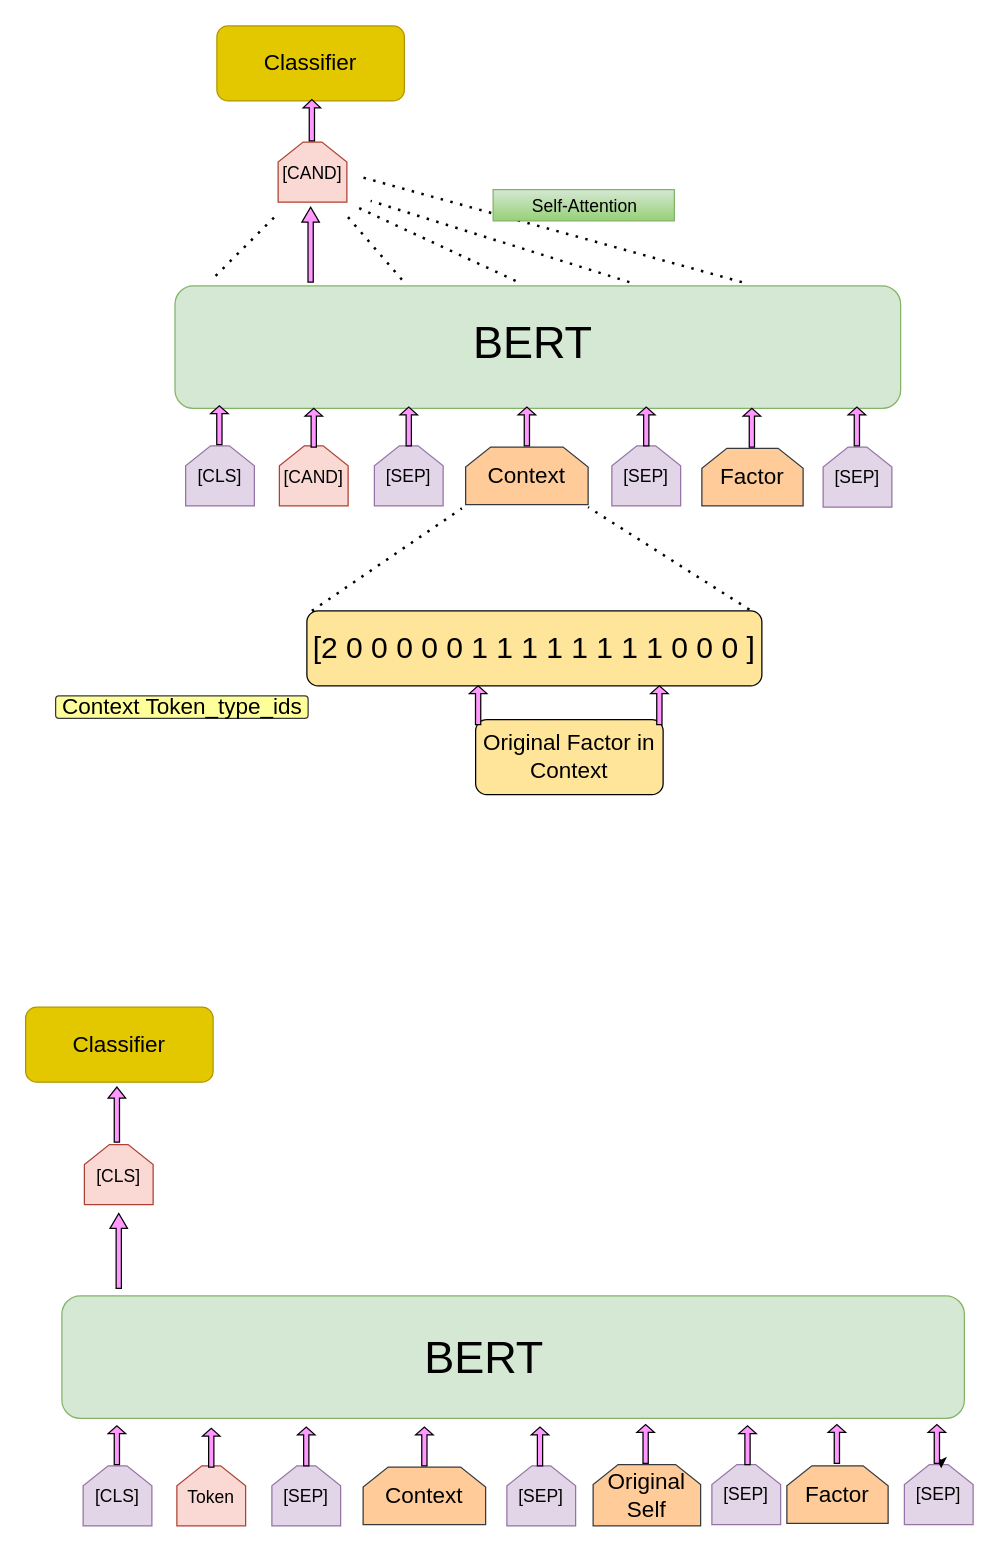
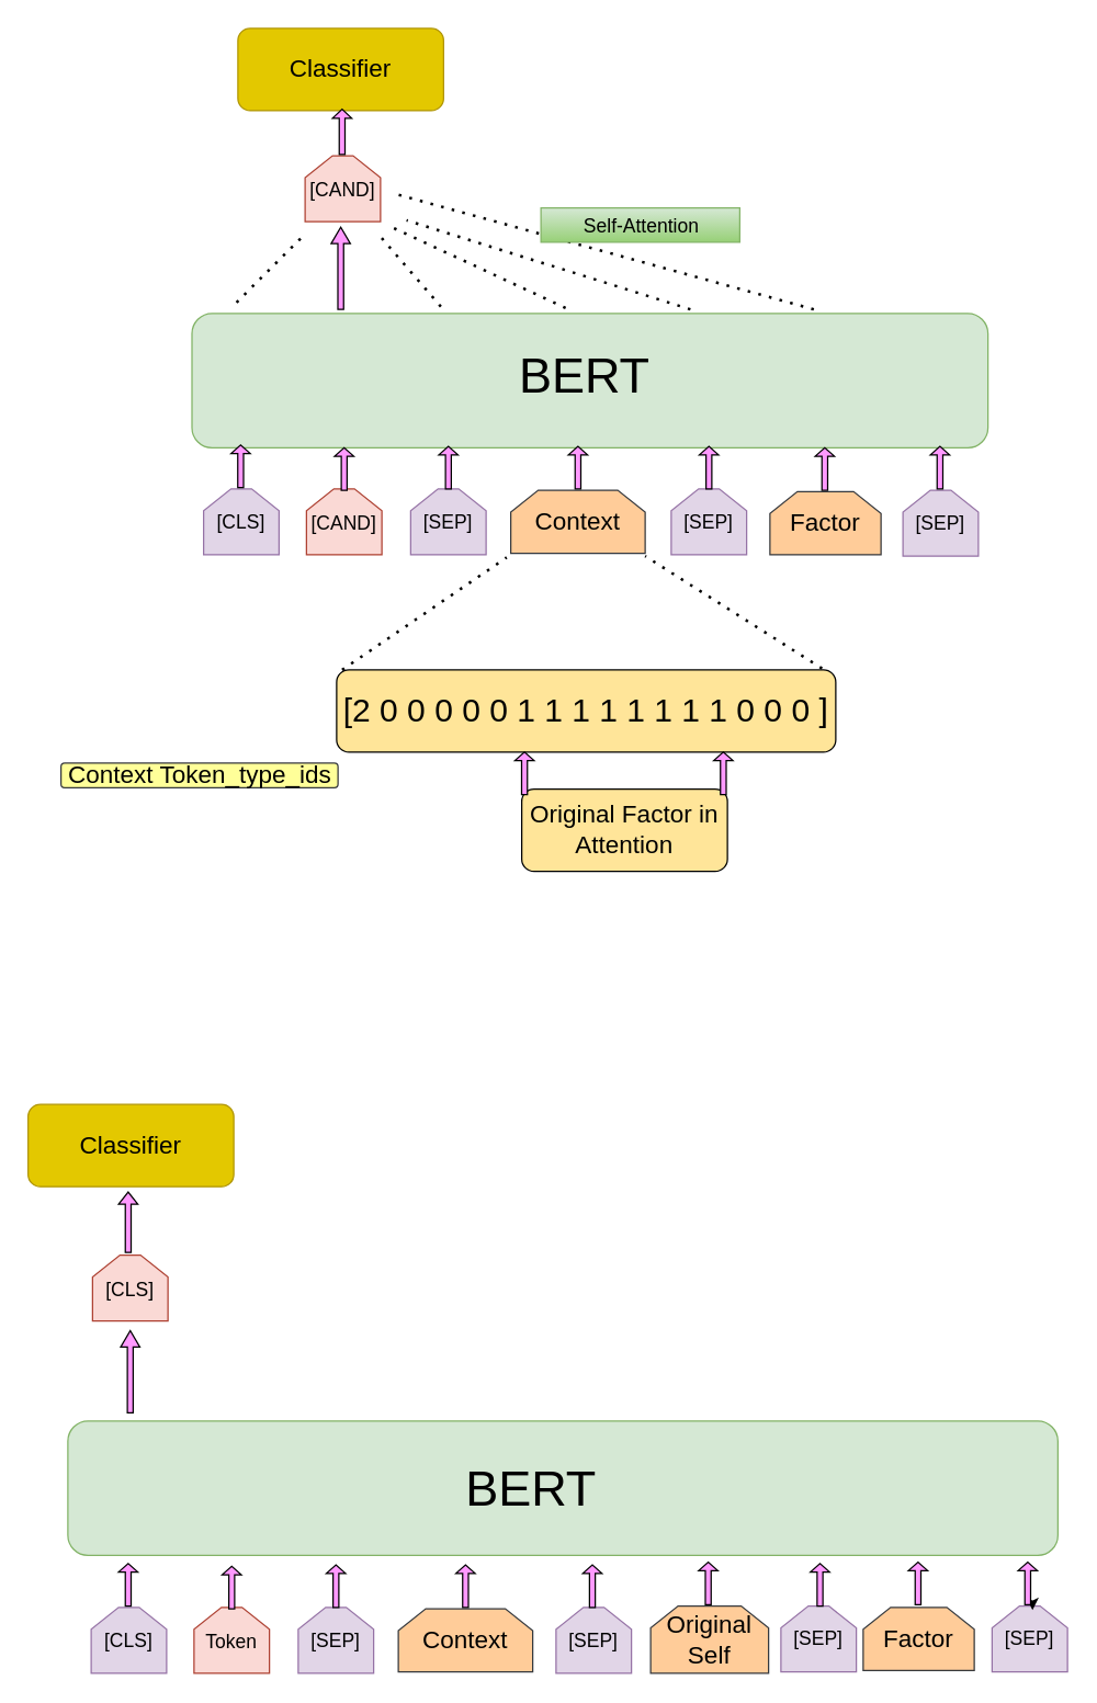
- <mxCell id="28" value="&lt;font style=&quot;font-size: 18px&quot;&gt;Original Factor in Context&lt;/font&gt;" style="rounded=1;whiteSpace=wrap;html=1;fillColor=#FFE599;" vertex="1" parent="1"><mxGeometry x="380" y="575" width="150" height="60" as="geometry" /></mxCell>
+ <mxCell id="28" value="&lt;font style=&quot;font-size: 18px&quot;&gt;Original Factor in Attention&lt;/font&gt;" style="rounded=1;whiteSpace=wrap;html=1;fillColor=#FFE599;" vertex="1" parent="1"><mxGeometry x="380" y="575" width="150" height="60" as="geometry" /></mxCell>
